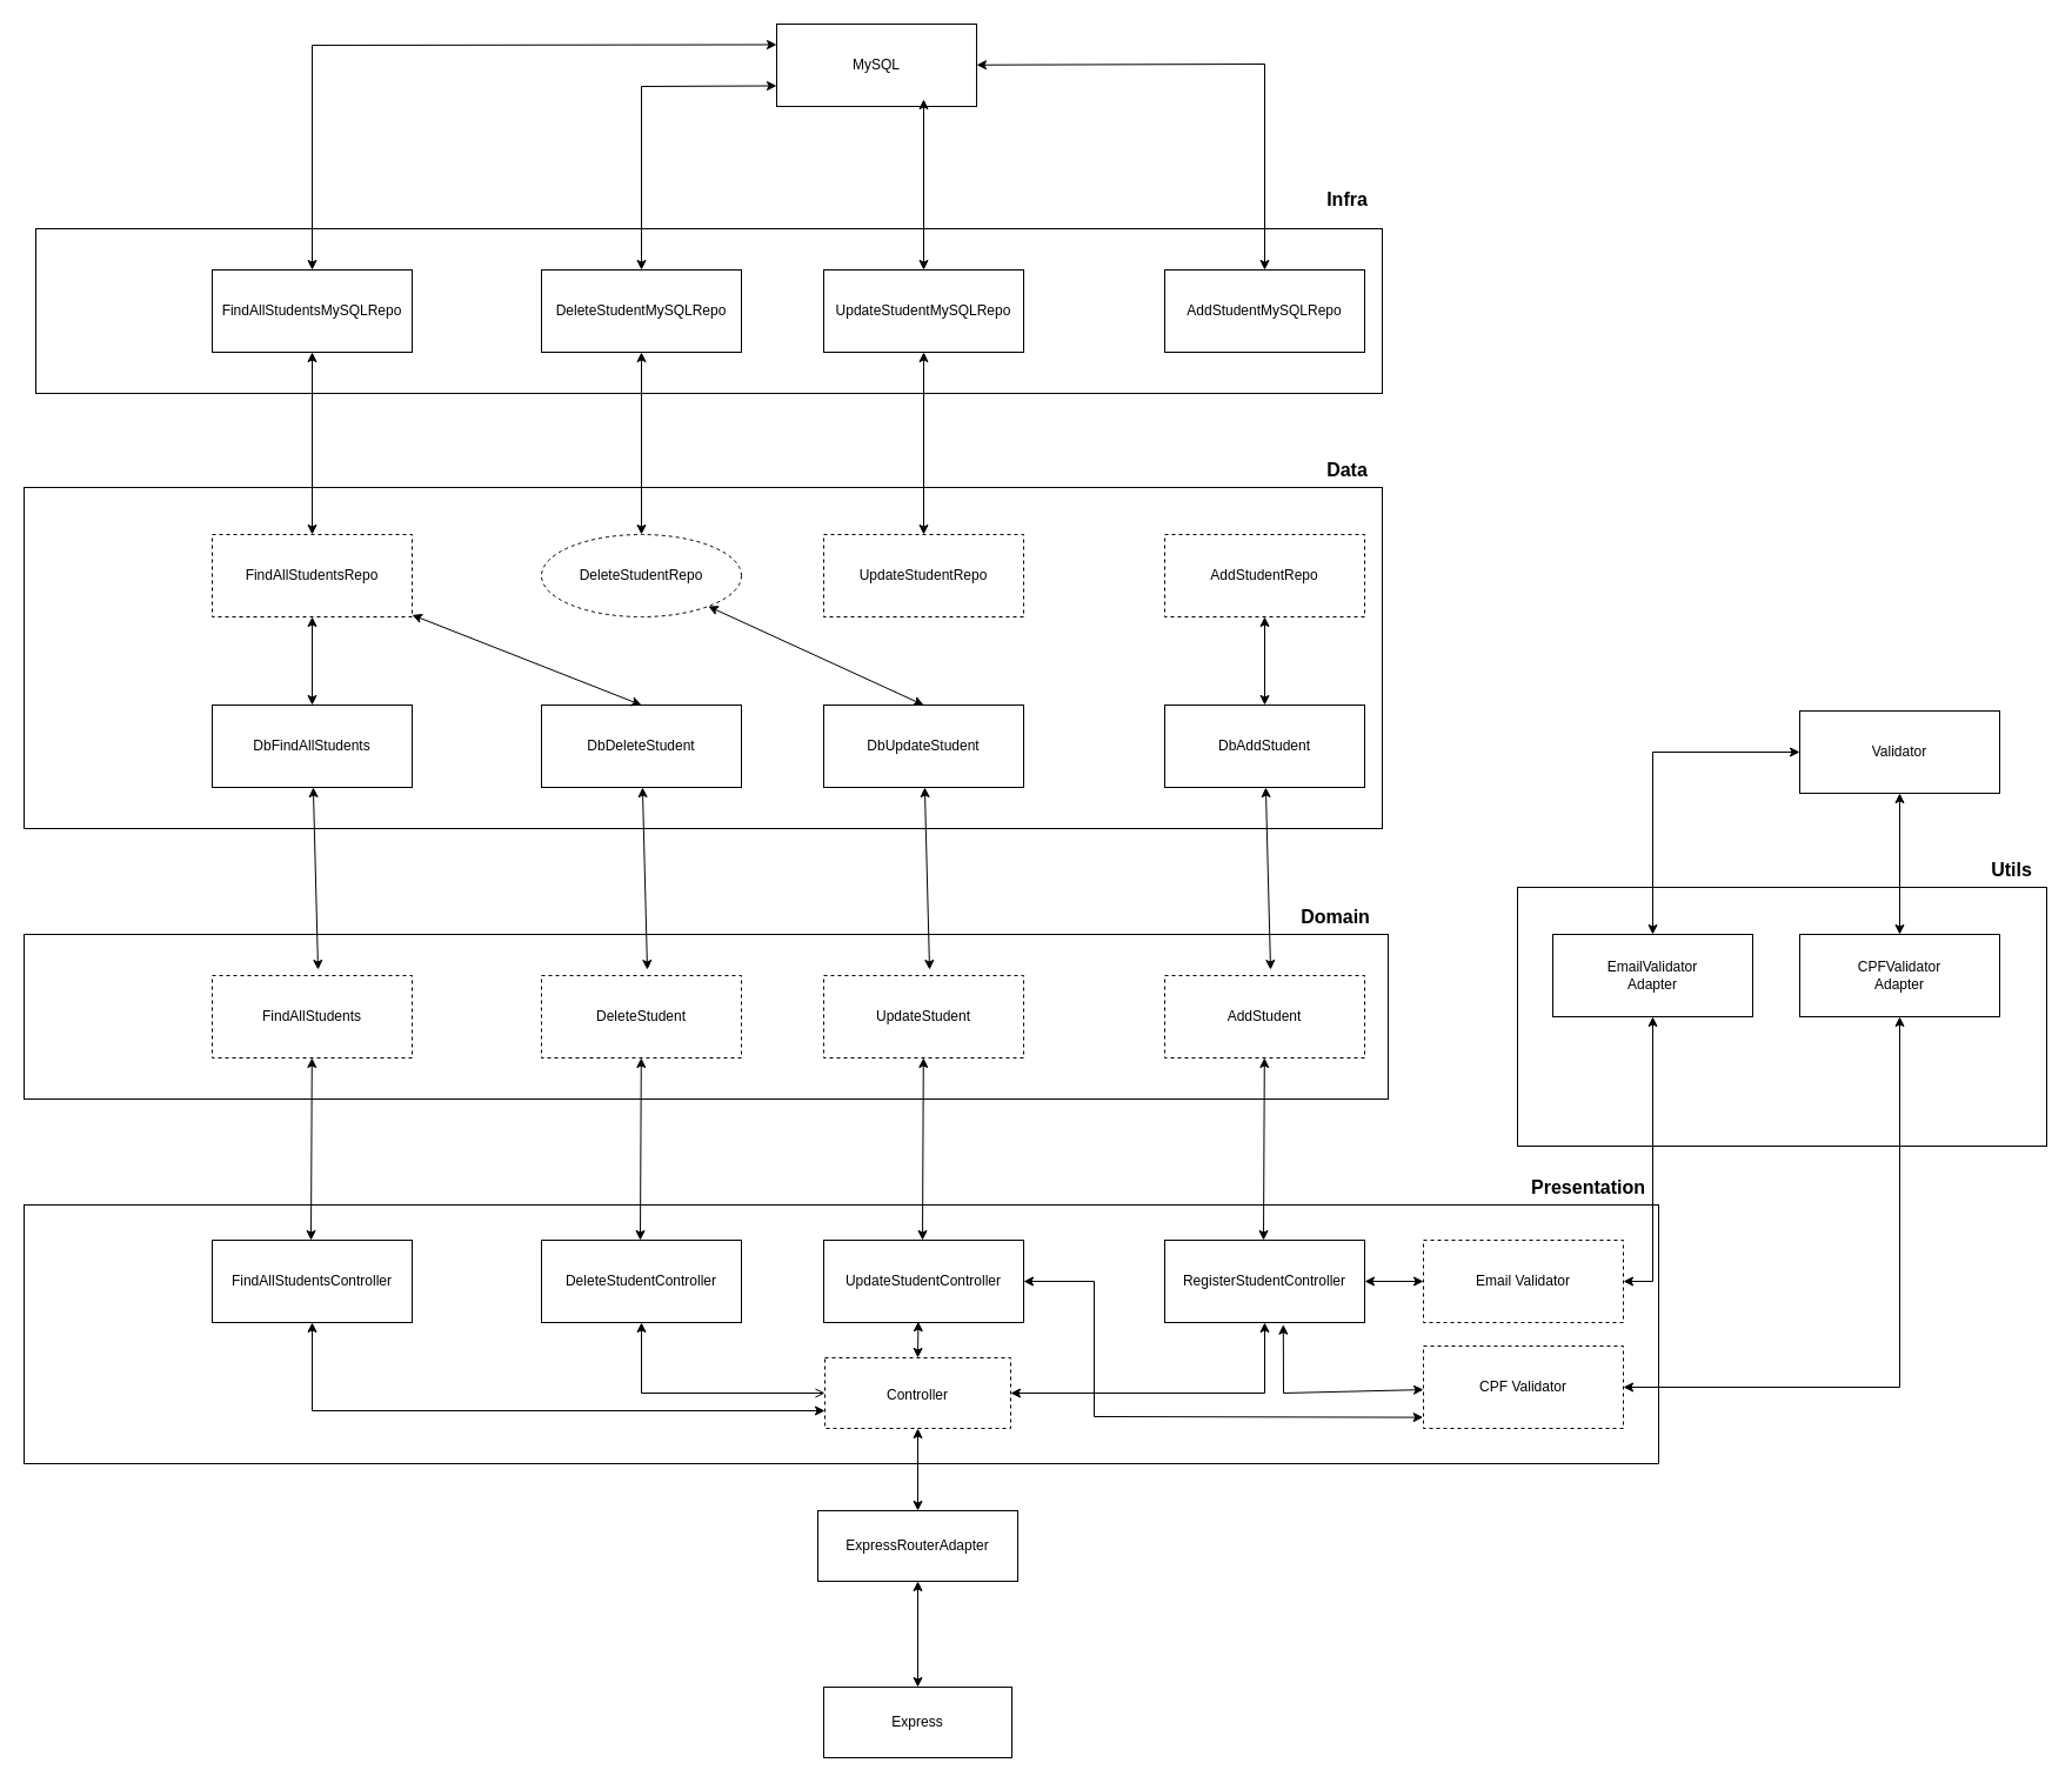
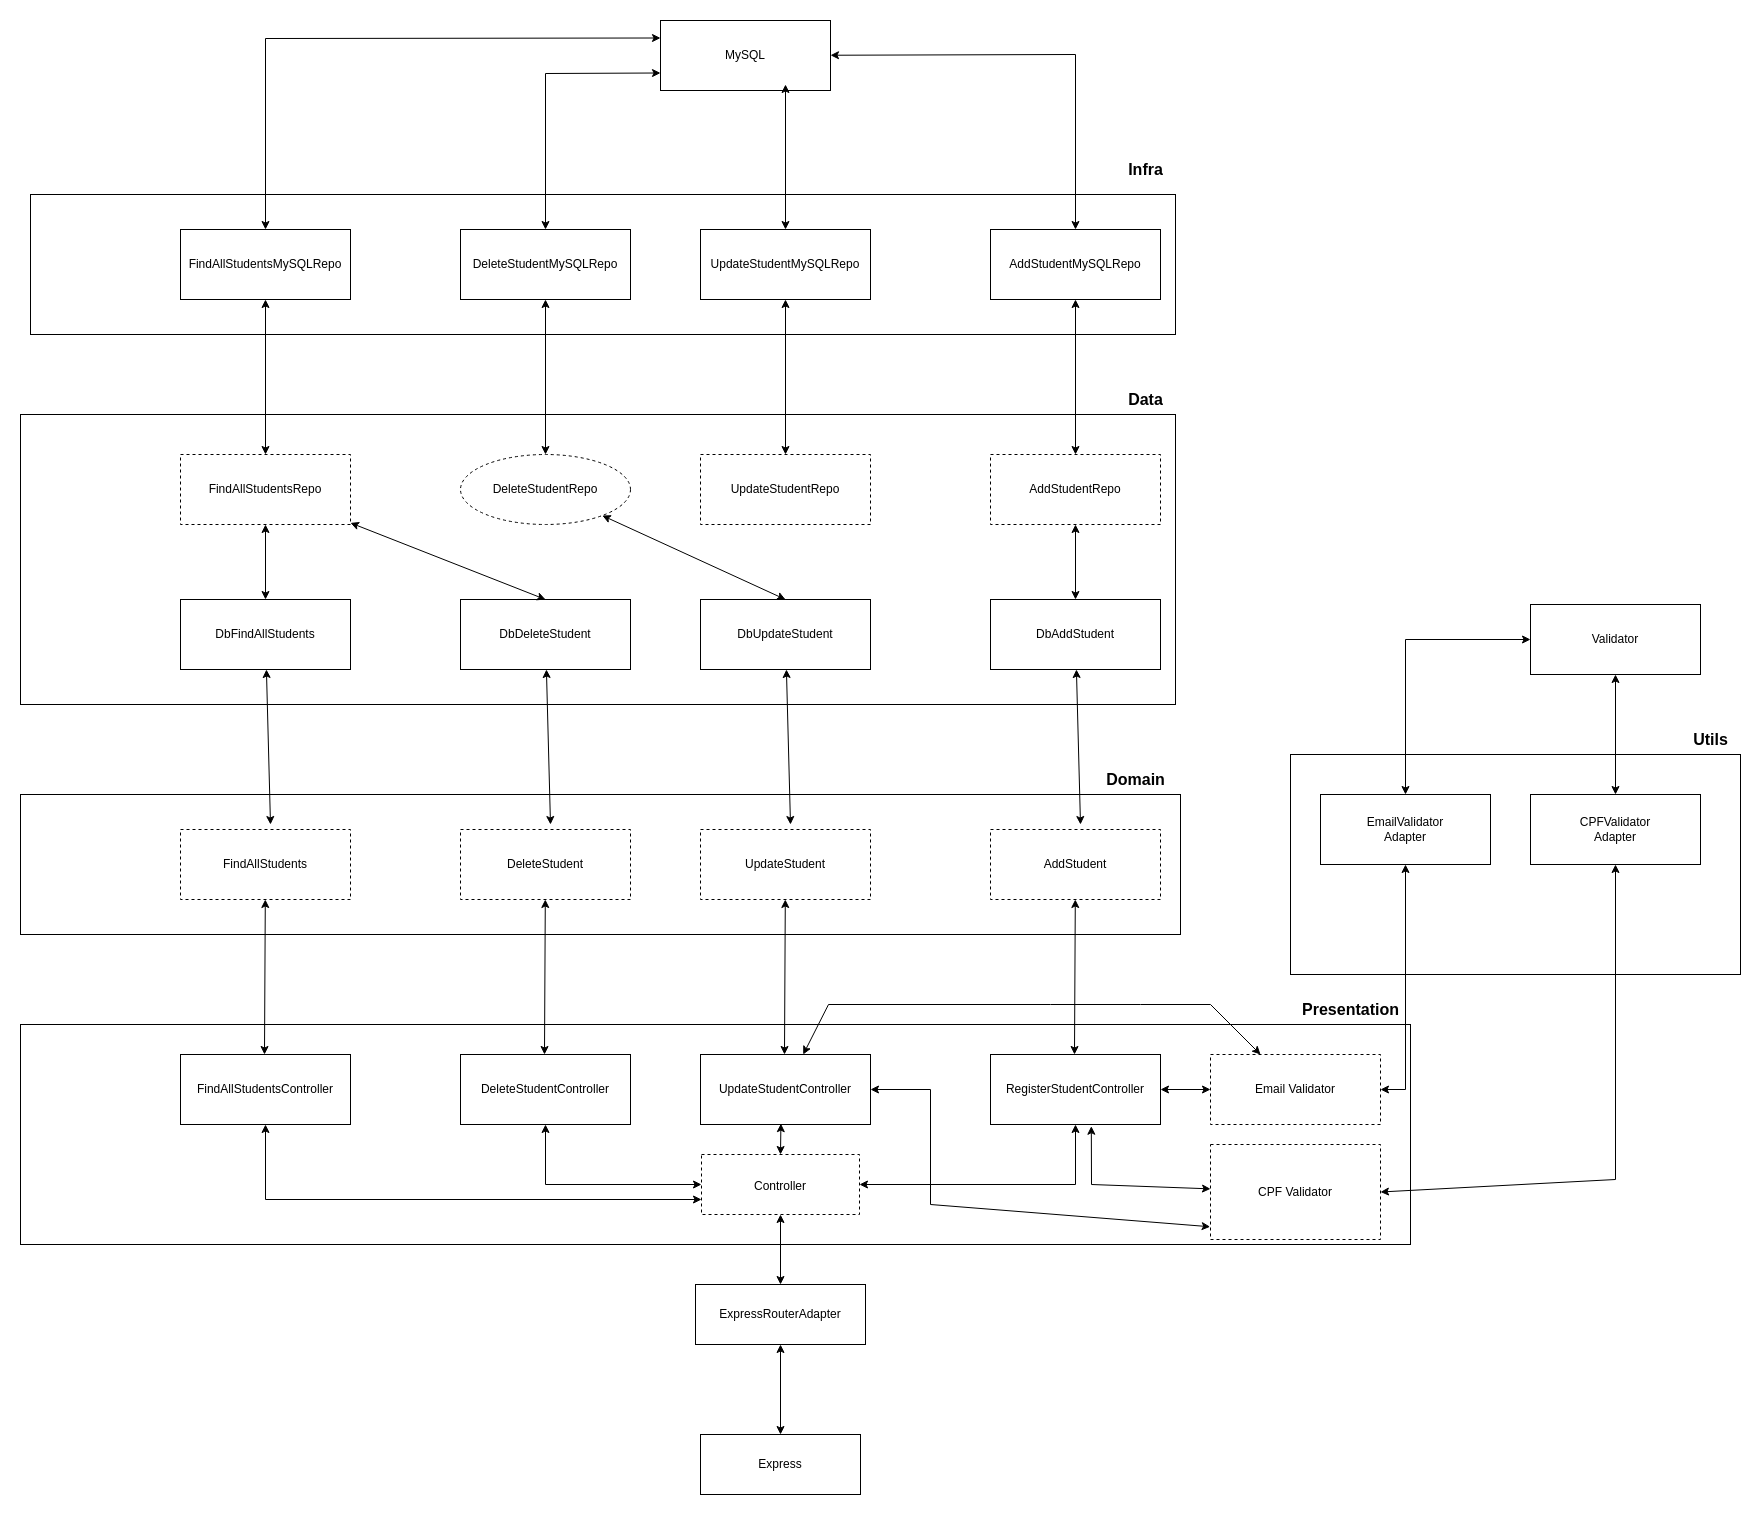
+ <mxCell id="24" value="" style="endArrow=classic;startArrow=classic;html=1;rounded=0;fontSize=12;exitX=0.5;exitY=0;exitDx=0;exitDy=0;entryX=0.5;entryY=1;entryDx=0;entryDy=0;" parent="1" source="18" target="19" edge="1"><mxGeometry width="50" height="50" relative="1" as="geometry"><mxPoint x="820" y="384" as="sourcePoint" /><mxPoint x="870" y="334" as="targetPoint" /></mxGeometry></mxCell>
+ <mxCell id="52" value="" style="endArrow=classic;startArrow=classic;html=1;rounded=0;fontSize=12;" parent="1" source="40" target="29" edge="1"><mxGeometry width="50" height="50" relative="1" as="geometry"><mxPoint x="860" y="1124" as="sourcePoint" /><mxPoint x="910" y="1074" as="targetPoint" /><Array as="points"><mxPoint x="828" y="1004" /><mxPoint x="1050" y="1004" /><mxPoint x="1140" y="1004" /><mxPoint x="1210" y="1004" /></Array></mxGeometry></mxCell>
- <mxCell id="30" value="CPF Validator" style="rounded=0;whiteSpace=wrap;html=1;fontSize=12;dashed=1;" parent="1" vertex="1"><mxGeometry x="1210" y="1144" width="170" height="70" as="geometry" /></mxCell>
+ <mxCell id="30" value="CPF Validator" style="rounded=0;whiteSpace=wrap;html=1;fontSize=12;dashed=1;" parent="1" vertex="1"><mxGeometry x="1210" y="1144" width="170" height="95" as="geometry" /></mxCell>
- <mxCell id="62" value="" style="endArrow=open;startArrow=classic;html=1;rounded=0;fontSize=12;" parent="1" source="53" target="7" edge="1"><mxGeometry width="50" height="50" relative="1" as="geometry"><mxPoint x="730" y="984" as="sourcePoint" /><mxPoint x="780" y="934" as="targetPoint" /><Array as="points"><mxPoint x="545" y="1184" /></Array></mxGeometry></mxCell>
+ <mxCell id="62" value="" style="endArrow=classic;startArrow=classic;html=1;rounded=0;fontSize=12;" parent="1" source="53" target="7" edge="1"><mxGeometry width="50" height="50" relative="1" as="geometry"><mxPoint x="730" y="984" as="sourcePoint" /><mxPoint x="780" y="934" as="targetPoint" /><Array as="points"><mxPoint x="545" y="1184" /></Array></mxGeometry></mxCell>
